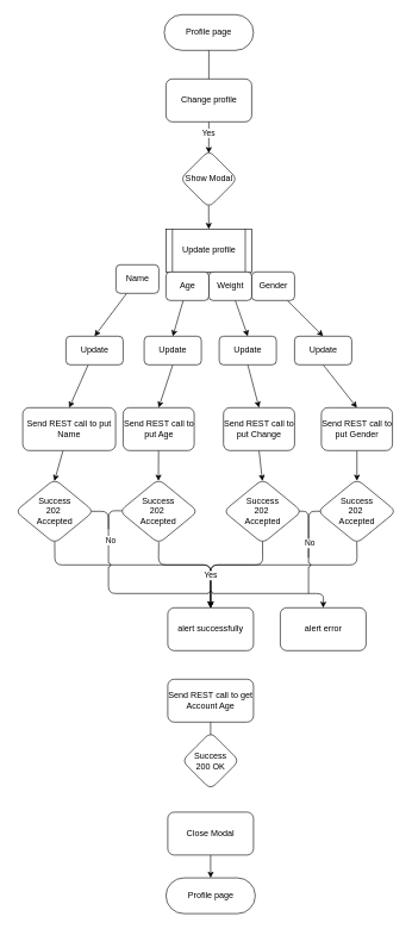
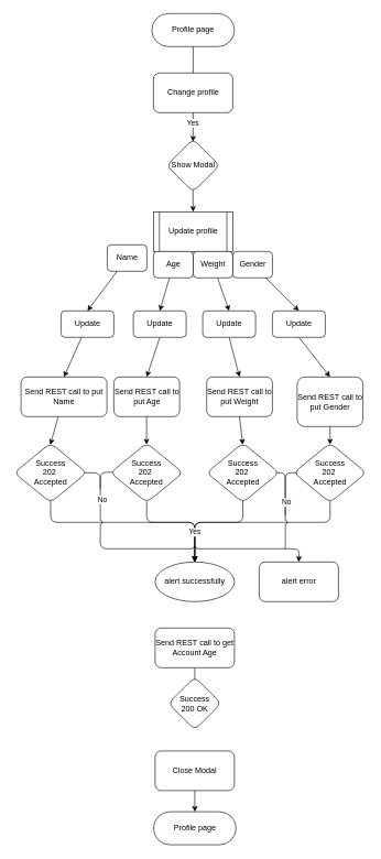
- <mxCell id="33" value="Send REST call to put Change" style="whiteSpace=wrap;html=1;rounded=1;" vertex="1" parent="1"><mxGeometry x="312" y="570" width="99.5" height="60" as="geometry" /></mxCell>
+ <mxCell id="33" value="Send REST call to put Weight" style="whiteSpace=wrap;html=1;rounded=1;" vertex="1" parent="1"><mxGeometry x="312" y="570" width="99.5" height="60" as="geometry" /></mxCell>
- <mxCell id="35" value="Send REST call to put Gender" style="whiteSpace=wrap;html=1;rounded=1;" vertex="1" parent="1"><mxGeometry x="449" y="570" width="99.5" height="60" as="geometry" /></mxCell>
+ <mxCell id="35" value="Send REST call to put Gender" style="whiteSpace=wrap;html=1;rounded=1;" vertex="1" parent="1"><mxGeometry x="449" y="570" width="99.5" height="75" as="geometry" /></mxCell>
- <mxCell id="27" value="alert successfully" style="whiteSpace=wrap;html=1;rounded=1;" vertex="1" parent="1"><mxGeometry x="234" y="850" width="120" height="60" as="geometry" /></mxCell>
+ <mxCell id="27" value="alert successfully" style="ellipse;whiteSpace=wrap;html=1;" vertex="1" parent="1"><mxGeometry x="234" y="850" width="120" height="60" as="geometry" /></mxCell>
